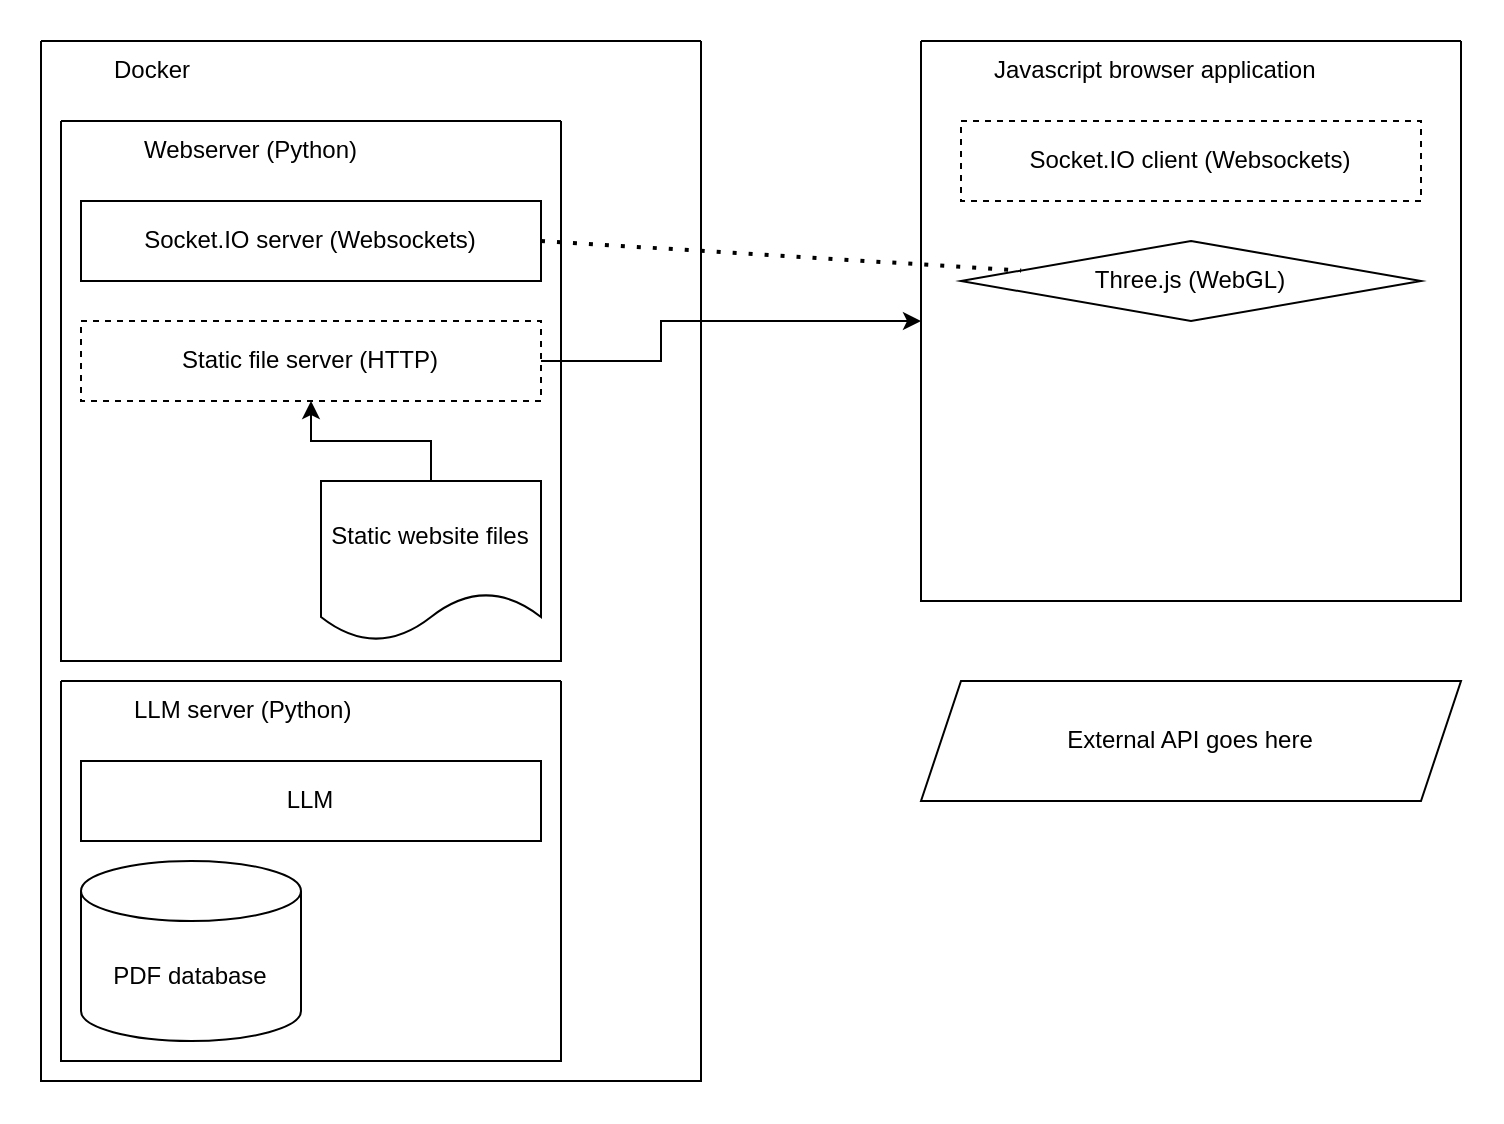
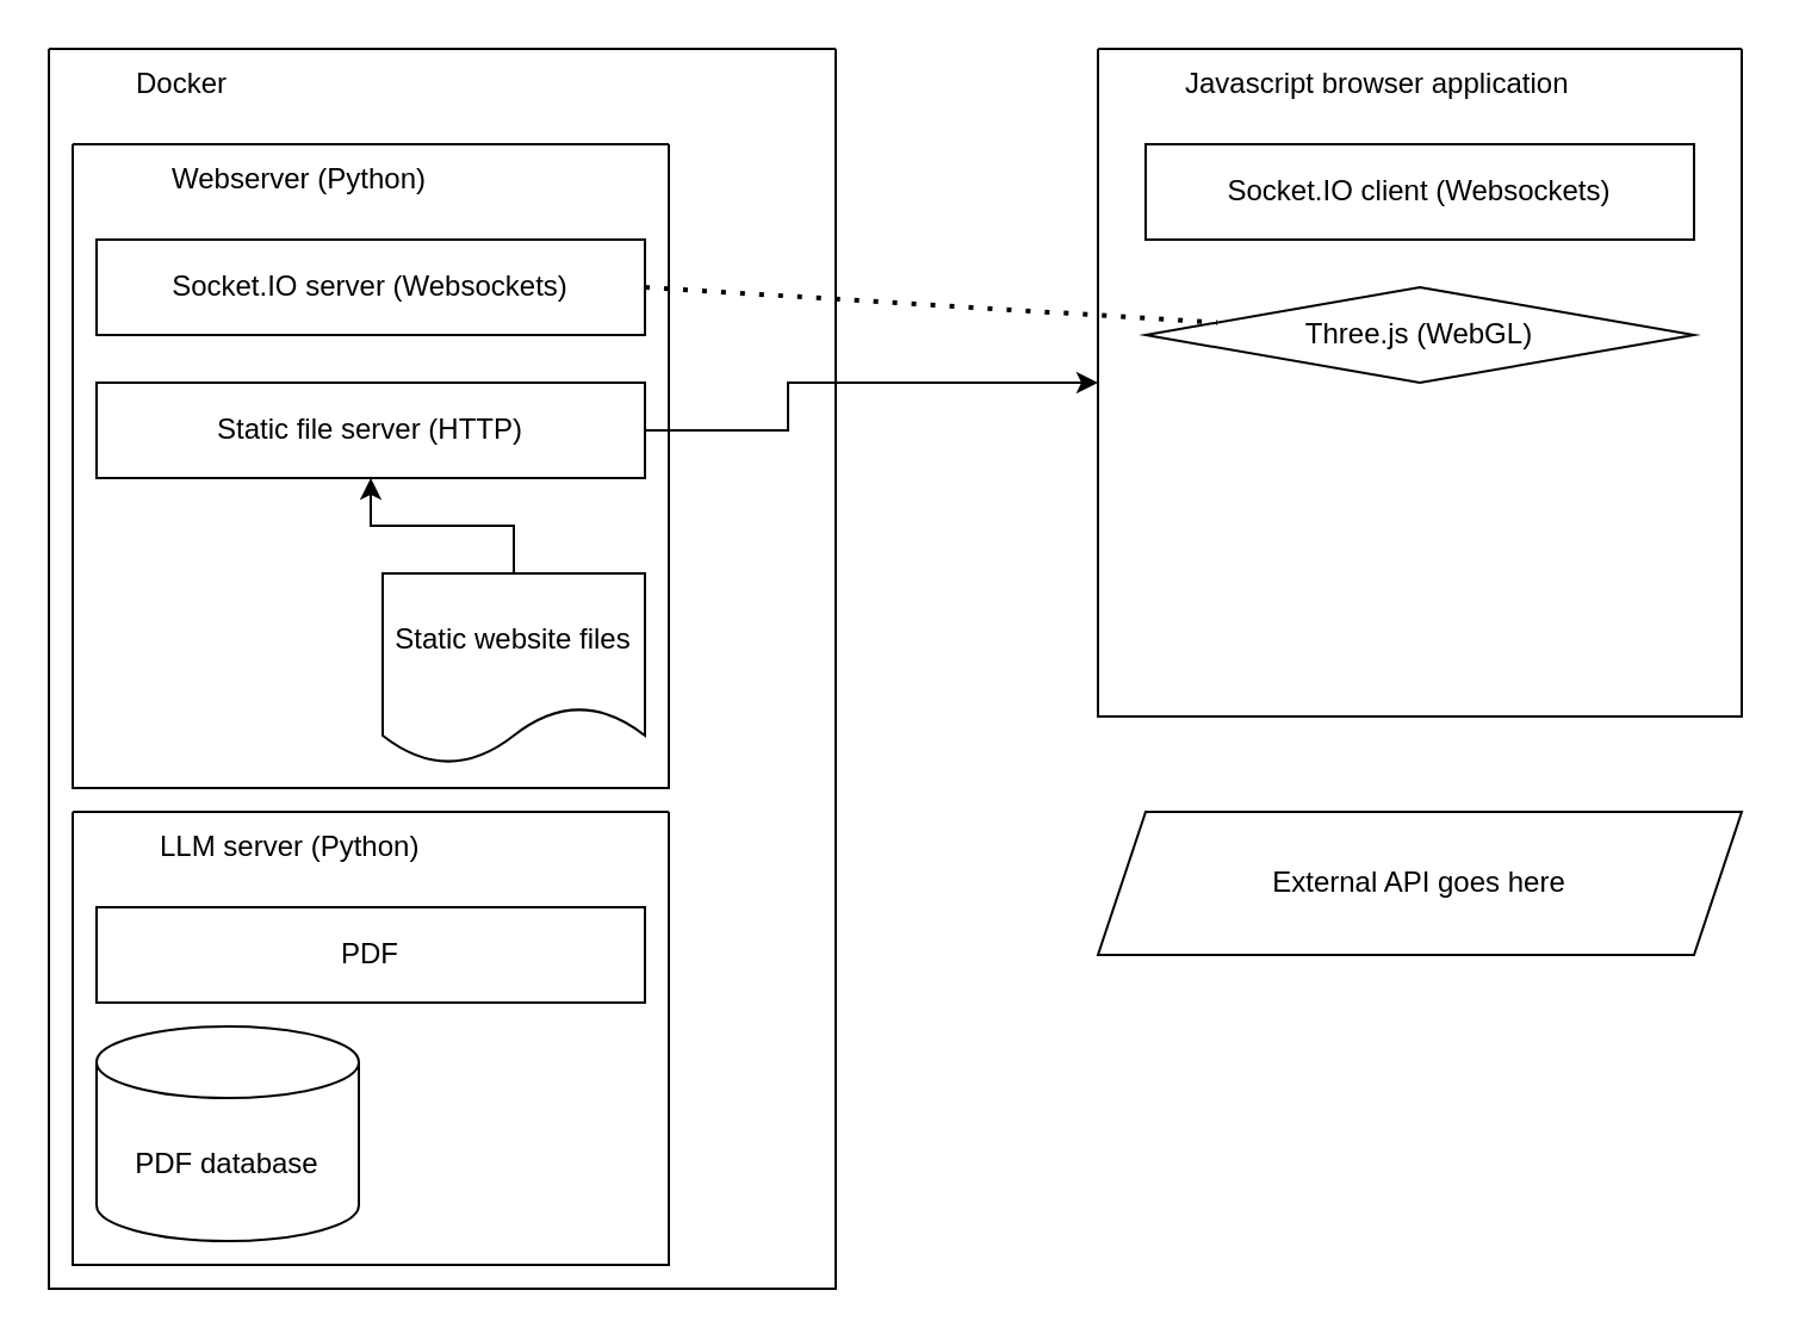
- <mxCell id="17" value="Socket.IO client (Websockets)" style="rounded=0;whiteSpace=wrap;html=1;dashed=1;" parent="14" vertex="1"><mxGeometry x="20" y="40" width="230" height="40" as="geometry" /></mxCell>
+ <mxCell id="17" value="Socket.IO client (Websockets)" style="rounded=0;whiteSpace=wrap;html=1;" parent="14" vertex="1"><mxGeometry x="20" y="40" width="230" height="40" as="geometry" /></mxCell>
- <mxCell id="6" value="Static file server (HTTP)" style="rounded=0;whiteSpace=wrap;html=1;dashed=1;" parent="4" vertex="1"><mxGeometry x="10" y="100" width="230" height="40" as="geometry" /></mxCell>
+ <mxCell id="6" value="Static file server (HTTP)" style="rounded=0;whiteSpace=wrap;html=1;" parent="4" vertex="1"><mxGeometry x="10" y="100" width="230" height="40" as="geometry" /></mxCell>
- <mxCell id="12" value="LLM" style="rounded=0;whiteSpace=wrap;html=1;" vertex="1" parent="10"><mxGeometry x="10" y="40" width="230" height="40" as="geometry" /></mxCell>
+ <mxCell id="12" value="PDF" style="rounded=0;whiteSpace=wrap;html=1;" vertex="1" parent="10"><mxGeometry x="10" y="40" width="230" height="40" as="geometry" /></mxCell>
